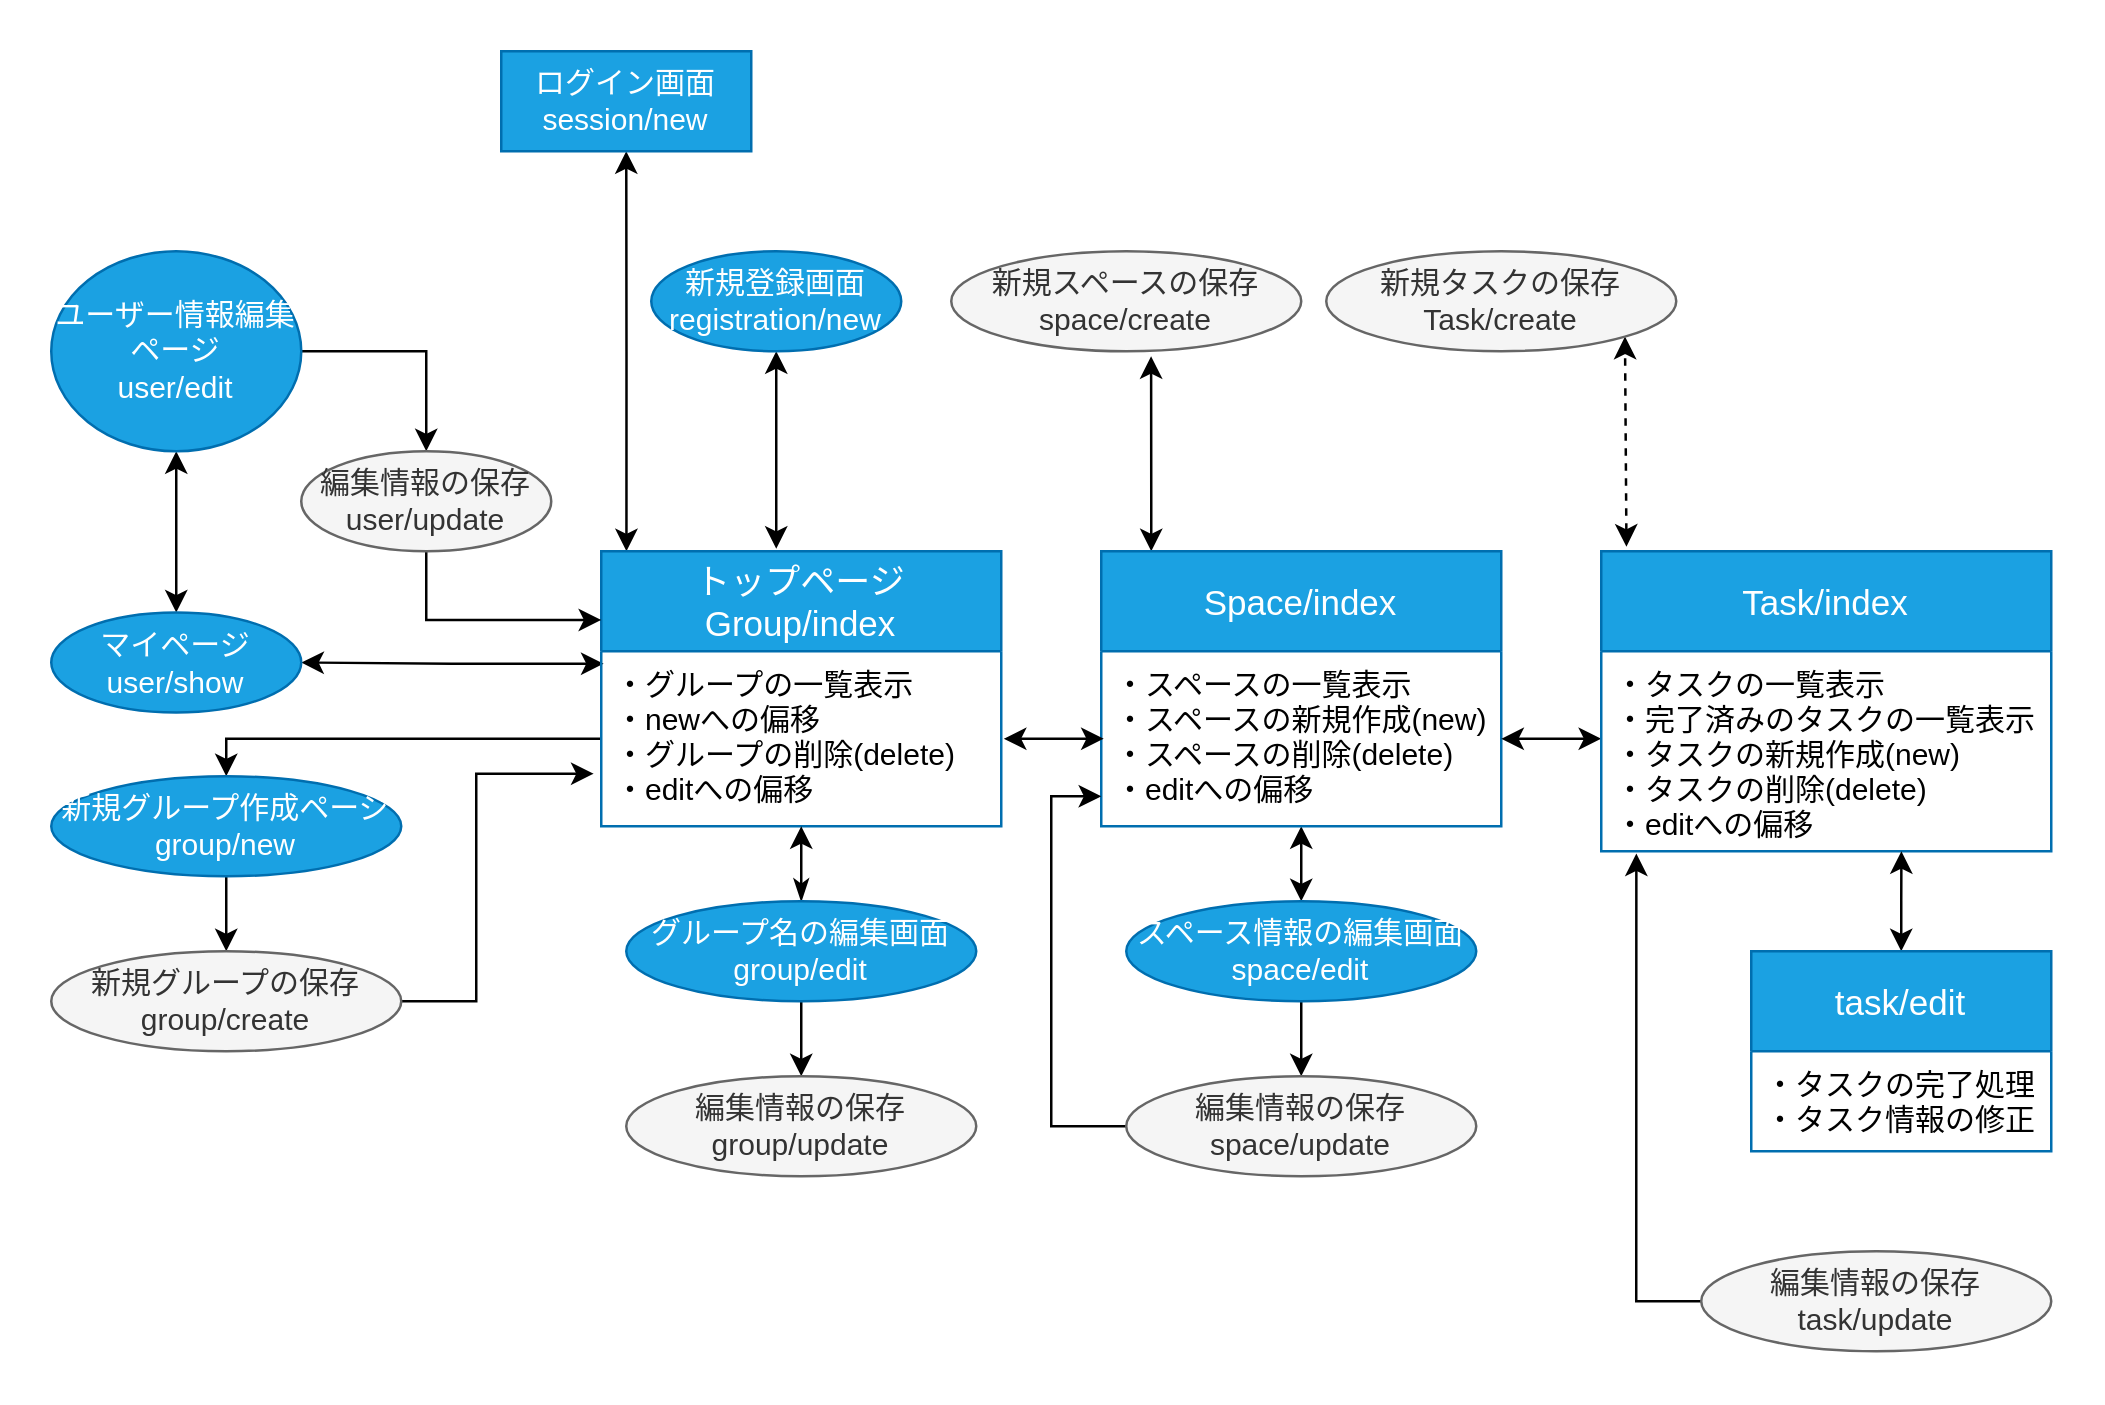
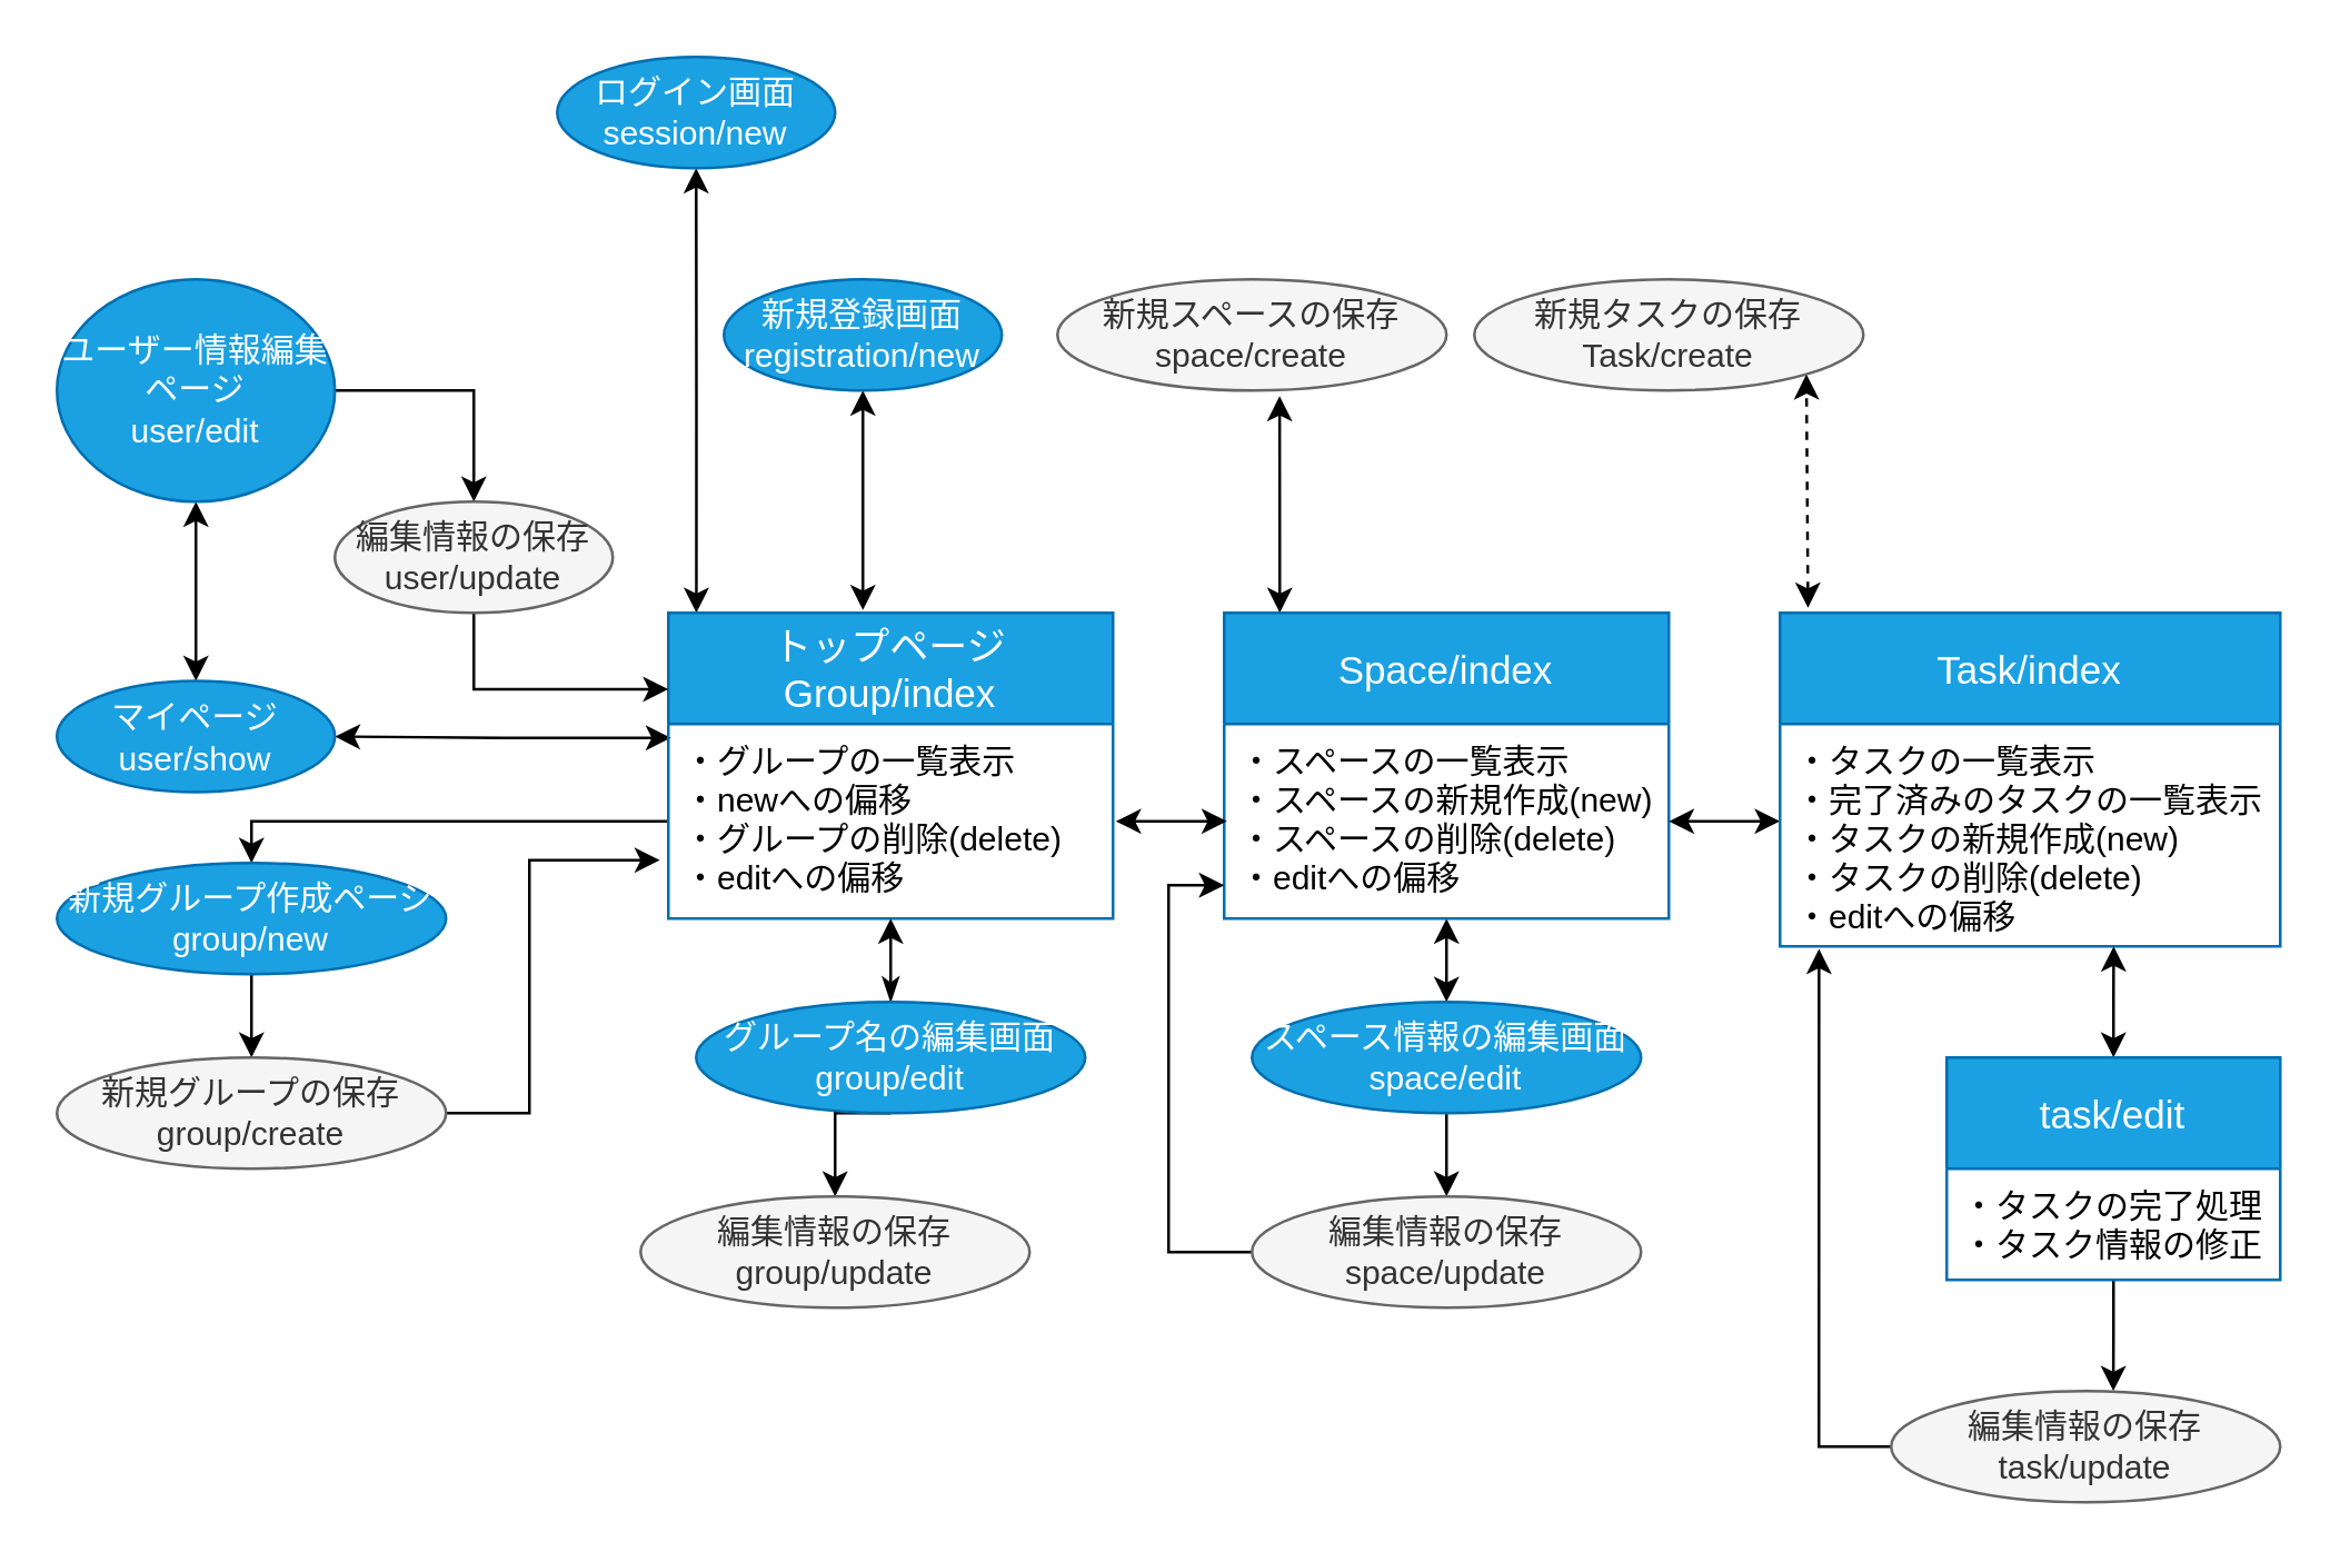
- <mxCell id="8" value="ログイン画面&lt;br&gt;session/new" style="whiteSpace=wrap;html=1;align=center;fillColor=#1ba1e2;strokeColor=#006EAF;fontColor=#ffffff;rounded=0;" parent="1" vertex="1"><mxGeometry x="200" y="20" width="100" height="40" as="geometry" /></mxCell>
+ <mxCell id="8" value="ログイン画面&lt;br&gt;session/new" style="ellipse;whiteSpace=wrap;html=1;align=center;fillColor=#1ba1e2;strokeColor=#006EAF;fontColor=#ffffff;" parent="1" vertex="1"><mxGeometry x="200" y="20" width="100" height="40" as="geometry" /></mxCell>
- <mxCell id="21" value="編集情報の保存&lt;br&gt;group/update" style="ellipse;whiteSpace=wrap;html=1;align=center;fillColor=#f5f5f5;strokeColor=#666666;fontColor=#333333;" parent="1" vertex="1"><mxGeometry x="250" y="430" width="140" height="40" as="geometry" /></mxCell>
+ <mxCell id="21" value="編集情報の保存&lt;br&gt;group/update" style="ellipse;whiteSpace=wrap;html=1;align=center;fillColor=#f5f5f5;strokeColor=#666666;fontColor=#333333;" parent="1" vertex="1"><mxGeometry x="230" y="430" width="140" height="40" as="geometry" /></mxCell>
+ <mxCell id="34" style="edgeStyle=orthogonalEdgeStyle;rounded=0;orthogonalLoop=1;jettySize=auto;html=1;entryX=0.571;entryY=0;entryDx=0;entryDy=0;entryPerimeter=0;startArrow=none;startFill=0;" parent="1" source="35" target="38" edge="1"><mxGeometry relative="1" as="geometry" /></mxCell>
